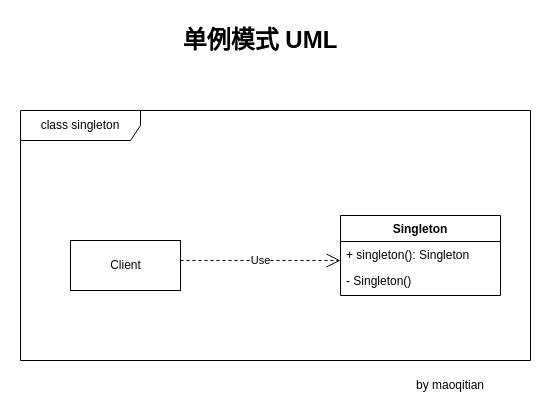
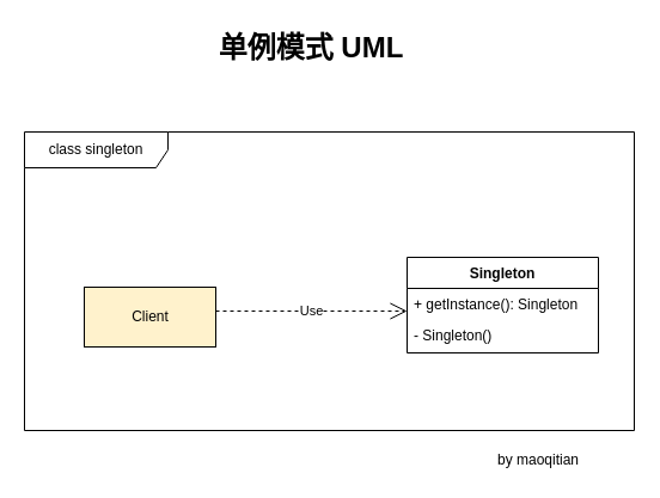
- <mxCell id="5" value="+ singleton(): Singleton" style="text;strokeColor=none;fillColor=none;align=left;verticalAlign=top;spacingLeft=4;spacingRight=4;overflow=hidden;rotatable=0;points=[[0,0.5],[1,0.5]];portConstraint=eastwest;" vertex="1" parent="4"><mxGeometry y="26" width="160" height="26" as="geometry" /></mxCell>
+ <mxCell id="5" value="+ getInstance(): Singleton" style="text;strokeColor=none;fillColor=none;align=left;verticalAlign=top;spacingLeft=4;spacingRight=4;overflow=hidden;rotatable=0;points=[[0,0.5],[1,0.5]];portConstraint=eastwest;" vertex="1" parent="4"><mxGeometry y="26" width="160" height="26" as="geometry" /></mxCell>
- <mxCell id="3" value="Client" style="html=1;" vertex="1" parent="1"><mxGeometry x="70" y="240" width="110" height="50" as="geometry" /></mxCell>
+ <mxCell id="3" value="Client" style="html=1;fillColor=#fff2cc;" vertex="1" parent="1"><mxGeometry x="70" y="240" width="110" height="50" as="geometry" /></mxCell>
